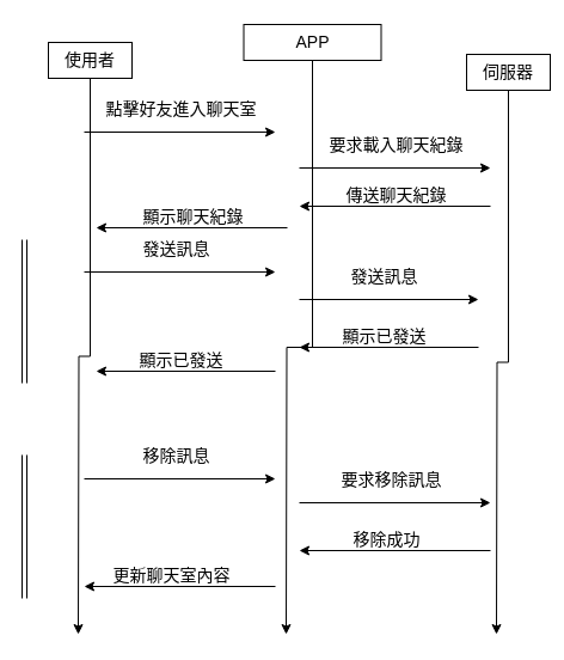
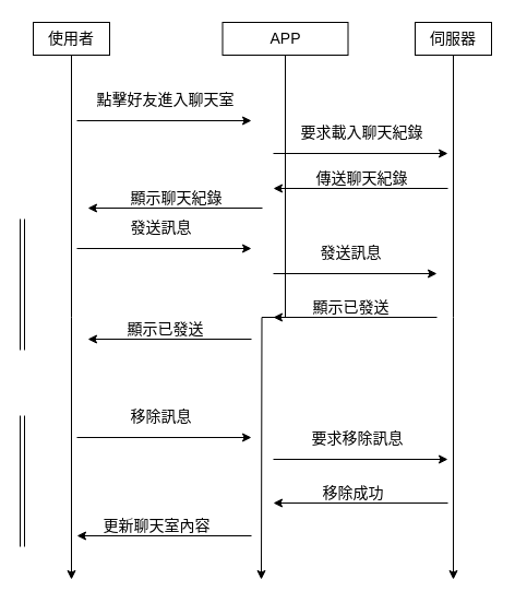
- <mxCell id="3" value="&lt;font style=&quot;font-size: 14px&quot;&gt;使用者&lt;/font&gt;" style="rounded=0;whiteSpace=wrap;html=1;" parent="1" vertex="1"><mxGeometry x="40" y="35" width="70" height="30" as="geometry" /></mxCell>
+ <mxCell id="3" value="&lt;font style=&quot;font-size: 14px&quot;&gt;使用者&lt;/font&gt;" style="rounded=0;whiteSpace=wrap;html=1;" parent="1" vertex="1"><mxGeometry x="30" y="20" width="70" height="30" as="geometry" /></mxCell>
- <mxCell id="7" value="&lt;span style=&quot;font-size: 14px&quot;&gt;伺服器&lt;/span&gt;" style="rounded=0;whiteSpace=wrap;html=1;" parent="1" vertex="1"><mxGeometry x="390" y="45" width="70" height="30" as="geometry" /></mxCell>
+ <mxCell id="7" value="&lt;span style=&quot;font-size: 14px&quot;&gt;伺服器&lt;/span&gt;" style="rounded=0;whiteSpace=wrap;html=1;" parent="1" vertex="1"><mxGeometry x="380" y="20" width="70" height="30" as="geometry" /></mxCell>
